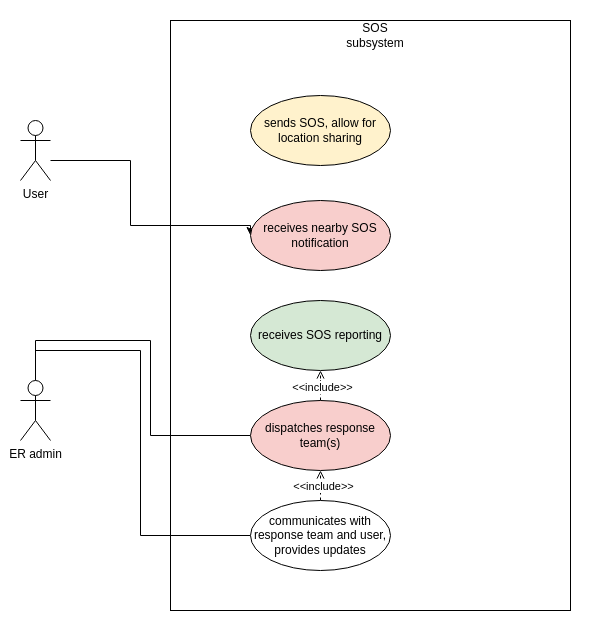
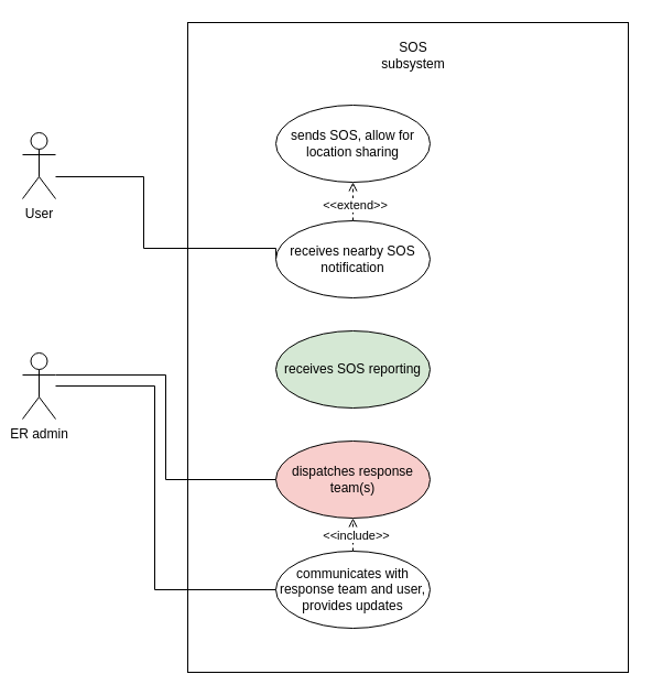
- <mxCell id="3" value="SOS subsystem" style="text;html=1;align=center;verticalAlign=middle;whiteSpace=wrap;rounded=0;" vertex="1" parent="1"><mxGeometry x="345" y="20" width="60" height="30" as="geometry" /></mxCell>
+ <mxCell id="3" value="SOS subsystem" style="text;html=1;align=center;verticalAlign=middle;whiteSpace=wrap;rounded=0;" vertex="1" parent="1"><mxGeometry x="345" y="35" width="60" height="30" as="geometry" /></mxCell>
- <mxCell id="6" value="sends SOS, allow for location sharing" style="ellipse;whiteSpace=wrap;html=1;fillColor=#fff2cc;" vertex="1" parent="1"><mxGeometry x="250" y="95" width="140" height="70" as="geometry" /></mxCell>
+ <mxCell id="6" value="sends SOS, allow for location sharing" style="ellipse;whiteSpace=wrap;html=1;" vertex="1" parent="1"><mxGeometry x="250" y="95" width="140" height="70" as="geometry" /></mxCell>
+ <mxCell id="7" value="" style="edgeStyle=orthogonalEdgeStyle;rounded=0;orthogonalLoop=1;jettySize=auto;html=1;endArrow=open;endFill=0;dashed=1;" edge="1" parent="1" source="9" target="6"><mxGeometry relative="1" as="geometry" /></mxCell>
+ <mxCell id="8" value="&amp;lt;&amp;lt;extend&amp;gt;&amp;gt;" style="edgeLabel;html=1;align=center;verticalAlign=middle;resizable=0;points=[];" vertex="1" connectable="0" parent="7"><mxGeometry x="0.111" y="-1" relative="1" as="geometry"><mxPoint as="offset" /></mxGeometry></mxCell>
- <mxCell id="4" style="edgeStyle=orthogonalEdgeStyle;rounded=0;orthogonalLoop=1;jettySize=auto;html=1;entryX=0;entryY=0.5;entryDx=0;entryDy=0;endArrow=classic;startFill=0;" edge="1" parent="1" source="5" target="9"><mxGeometry relative="1" as="geometry"><Array as="points"><mxPoint x="130" y="160" /><mxPoint x="130" y="225" /></Array></mxGeometry></mxCell>
+ <mxCell id="4" style="edgeStyle=orthogonalEdgeStyle;rounded=0;orthogonalLoop=1;jettySize=auto;html=1;entryX=0;entryY=0.5;entryDx=0;entryDy=0;endArrow=none;startFill=0;" edge="1" parent="1" source="5" target="9"><mxGeometry relative="1" as="geometry"><Array as="points"><mxPoint x="130" y="160" /><mxPoint x="130" y="225" /></Array></mxGeometry></mxCell>
- <mxCell id="9" value="receives nearby SOS notification" style="ellipse;whiteSpace=wrap;html=1;fillColor=#f8cecc;" vertex="1" parent="1"><mxGeometry x="250" y="200" width="140" height="70" as="geometry" /></mxCell>
+ <mxCell id="9" value="receives nearby SOS notification" style="ellipse;whiteSpace=wrap;html=1;" vertex="1" parent="1"><mxGeometry x="250" y="200" width="140" height="70" as="geometry" /></mxCell>
- <mxCell id="14" value="" style="edgeStyle=orthogonalEdgeStyle;rounded=0;orthogonalLoop=1;jettySize=auto;html=1;endArrow=open;endFill=0;dashed=1;" edge="1" parent="1" source="16" target="13"><mxGeometry relative="1" as="geometry" /></mxCell>
- <mxCell id="15" value="&amp;lt;&amp;lt;include&amp;gt;&amp;gt;" style="edgeLabel;html=1;align=center;verticalAlign=middle;resizable=0;points=[];" vertex="1" connectable="0" parent="14"><mxGeometry x="0.36" y="-1" relative="1" as="geometry"><mxPoint as="offset" /></mxGeometry></mxCell>
- <mxCell id="12" value="ER admin" style="shape=umlActor;verticalLabelPosition=bottom;verticalAlign=top;html=1;outlineConnect=0;" vertex="1" parent="1"><mxGeometry x="20" y="380" width="30" height="60" as="geometry" /></mxCell>
+ <mxCell id="12" value="ER admin" style="shape=umlActor;verticalLabelPosition=bottom;verticalAlign=top;html=1;outlineConnect=0;" vertex="1" parent="1"><mxGeometry x="20" y="320" width="30" height="60" as="geometry" /></mxCell>
